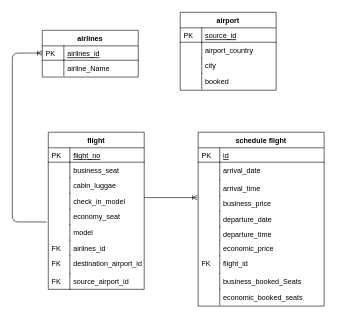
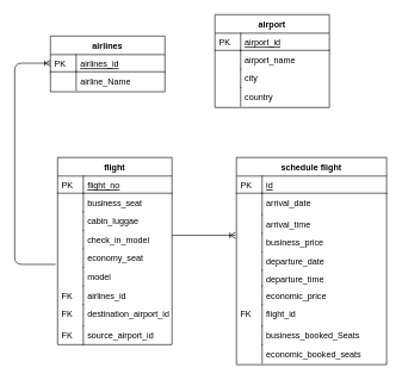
- <mxCell id="8" value="source_id" style="shape=partialRectangle;top=0;left=0;right=0;bottom=1;align=left;verticalAlign=top;fillColor=none;spacingLeft=40;spacingRight=4;overflow=hidden;rotatable=0;points=[[0,0.5],[1,0.5]];portConstraint=eastwest;dropTarget=0;rounded=0;shadow=0;strokeWidth=1;fontStyle=4" vertex="1" parent="7"><mxGeometry y="26" width="160" height="24" as="geometry" /></mxCell>
+ <mxCell id="8" value="airport_id" style="shape=partialRectangle;top=0;left=0;right=0;bottom=1;align=left;verticalAlign=top;fillColor=none;spacingLeft=40;spacingRight=4;overflow=hidden;rotatable=0;points=[[0,0.5],[1,0.5]];portConstraint=eastwest;dropTarget=0;rounded=0;shadow=0;strokeWidth=1;fontStyle=4" vertex="1" parent="7"><mxGeometry y="26" width="160" height="24" as="geometry" /></mxCell>
- <mxCell id="10" value="airport_country" style="shape=partialRectangle;top=0;left=0;right=0;bottom=0;align=left;verticalAlign=top;fillColor=none;spacingLeft=40;spacingRight=4;overflow=hidden;rotatable=0;points=[[0,0.5],[1,0.5]];portConstraint=eastwest;dropTarget=0;rounded=0;shadow=0;strokeWidth=1;" vertex="1" parent="7"><mxGeometry y="50" width="160" height="26" as="geometry" /></mxCell>
+ <mxCell id="10" value="airport_name" style="shape=partialRectangle;top=0;left=0;right=0;bottom=0;align=left;verticalAlign=top;fillColor=none;spacingLeft=40;spacingRight=4;overflow=hidden;rotatable=0;points=[[0,0.5],[1,0.5]];portConstraint=eastwest;dropTarget=0;rounded=0;shadow=0;strokeWidth=1;" vertex="1" parent="7"><mxGeometry y="50" width="160" height="26" as="geometry" /></mxCell>
- <mxCell id="14" value="booked" style="shape=partialRectangle;top=0;left=0;right=0;bottom=0;align=left;verticalAlign=top;fillColor=none;spacingLeft=40;spacingRight=4;overflow=hidden;rotatable=0;points=[[0,0.5],[1,0.5]];portConstraint=eastwest;dropTarget=0;rounded=0;shadow=0;strokeWidth=1;" vertex="1" parent="7"><mxGeometry y="102" width="160" height="26" as="geometry" /></mxCell>
+ <mxCell id="14" value="country" style="shape=partialRectangle;top=0;left=0;right=0;bottom=0;align=left;verticalAlign=top;fillColor=none;spacingLeft=40;spacingRight=4;overflow=hidden;rotatable=0;points=[[0,0.5],[1,0.5]];portConstraint=eastwest;dropTarget=0;rounded=0;shadow=0;strokeWidth=1;" vertex="1" parent="7"><mxGeometry y="102" width="160" height="26" as="geometry" /></mxCell>
